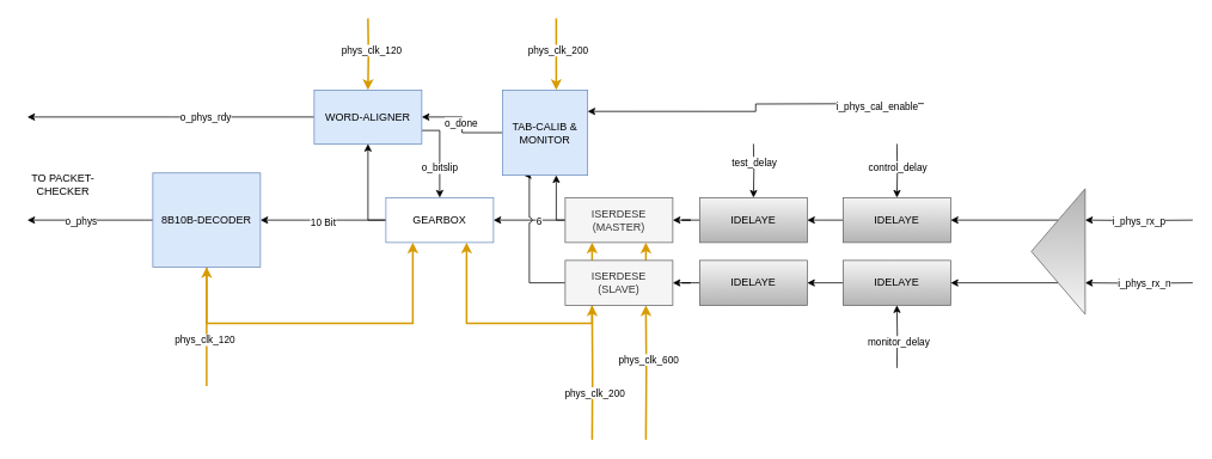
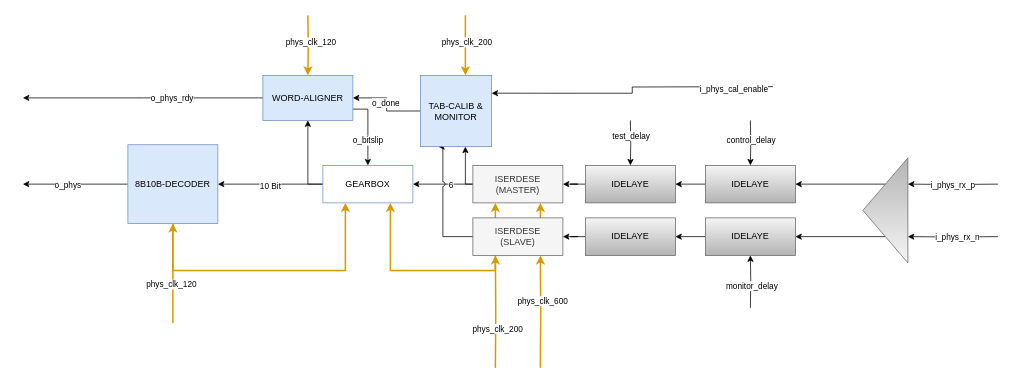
- <mxCell id="47" value="TO PACKET-CHECKER" style="text;html=1;align=center;verticalAlign=middle;whiteSpace=wrap;rounded=0;" parent="1" vertex="1"><mxGeometry x="20" y="190" width="100" height="30" as="geometry" /></mxCell>
